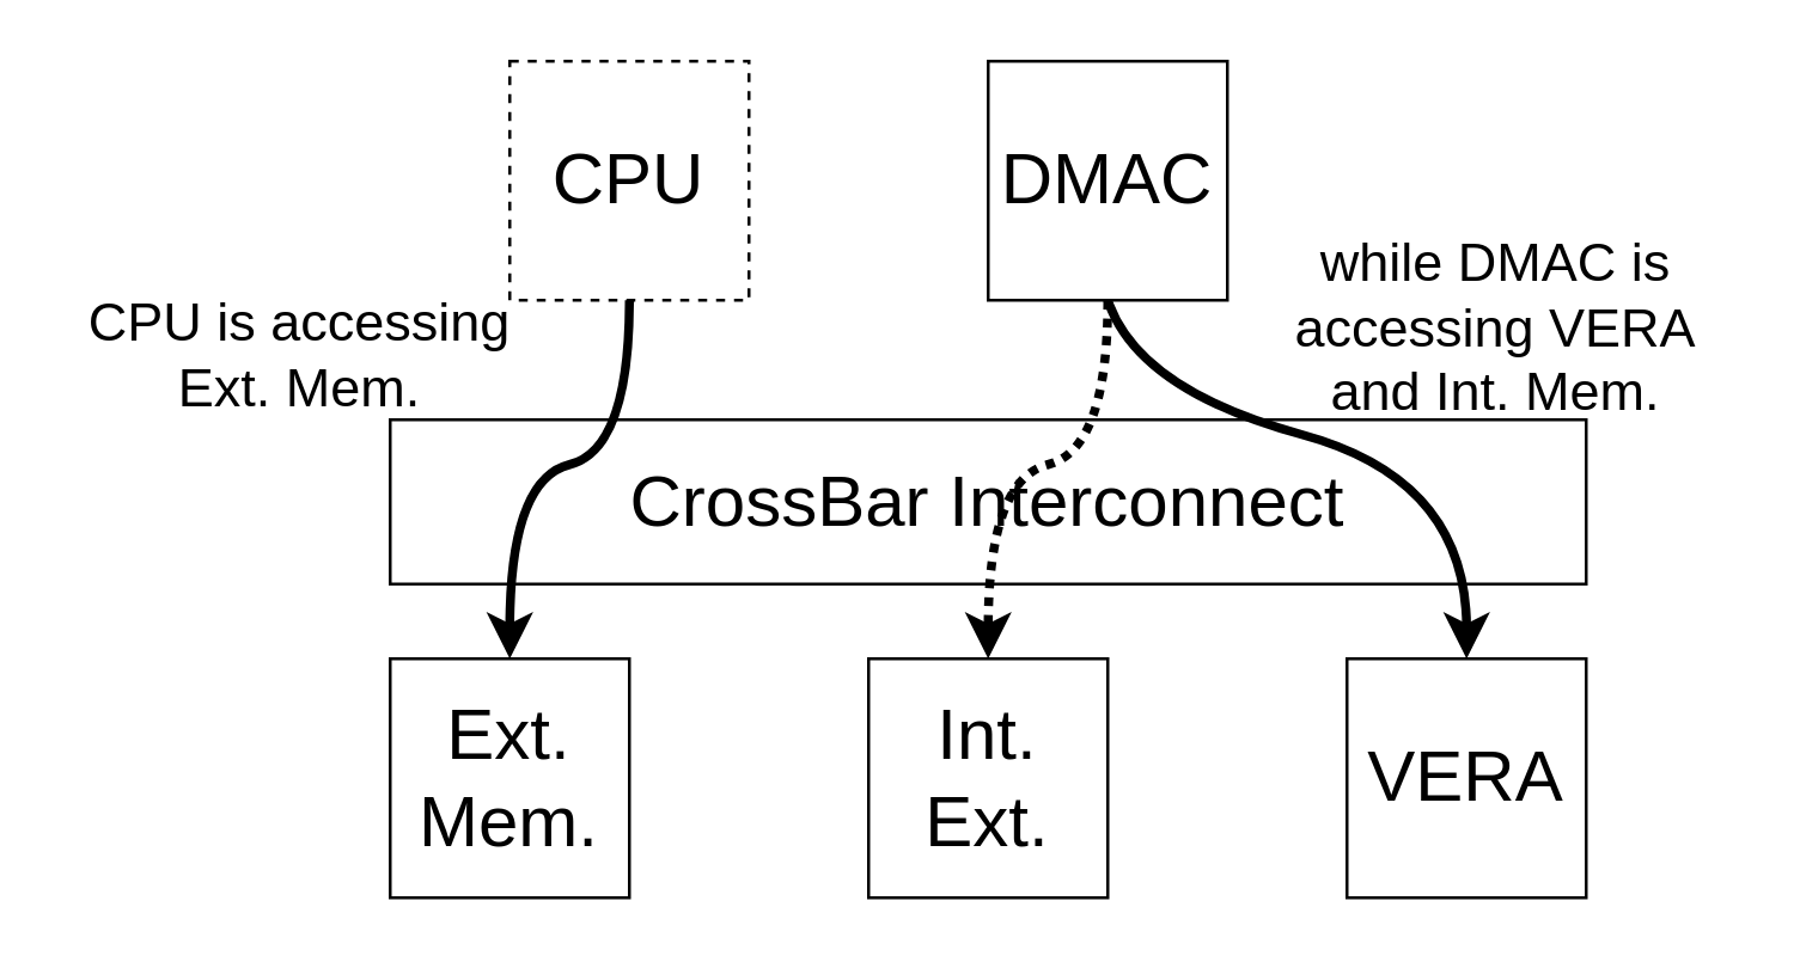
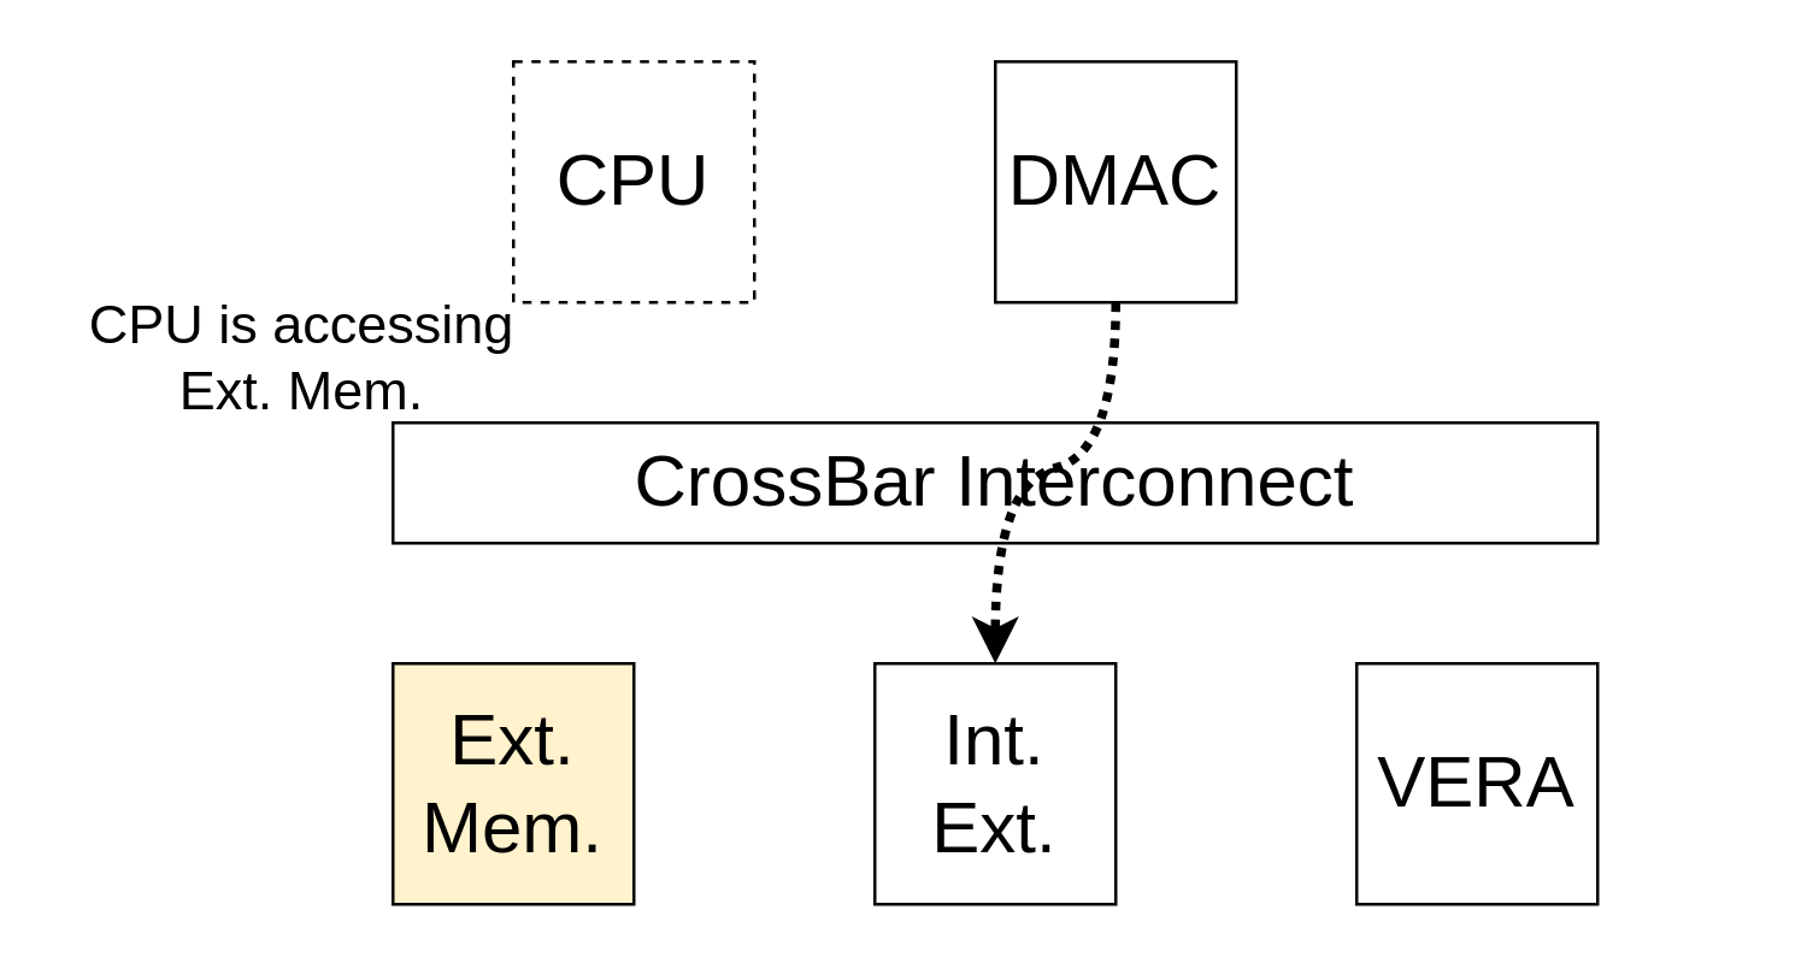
- <mxCell id="12" value="while DMAC is accessing VERA and Int. Mem." style="text;html=1;strokeColor=none;fillColor=none;align=center;verticalAlign=middle;whiteSpace=wrap;rounded=0;fontSize=18;" parent="1" vertex="1"><mxGeometry x="420" y="95" width="160" height="30" as="geometry" /></mxCell>
- <mxCell id="9" value="" style="curved=1;endArrow=classic;html=1;rounded=0;fontSize=24;strokeWidth=3;exitX=0.5;exitY=1;exitDx=0;exitDy=0;entryX=0.5;entryY=0;entryDx=0;entryDy=0;" parent="1" source="3" target="6" edge="1"><mxGeometry width="50" height="50" relative="1" as="geometry"><mxPoint x="560" y="250" as="sourcePoint" /><mxPoint x="610" y="200" as="targetPoint" /><Array as="points"><mxPoint x="380" y="130" /><mxPoint x="490" y="160" /></Array></mxGeometry></mxCell>
- <mxCell id="8" value="" style="curved=1;endArrow=classic;html=1;rounded=0;fontSize=24;strokeWidth=3;exitX=0.5;exitY=1;exitDx=0;exitDy=0;entryX=0.5;entryY=0;entryDx=0;entryDy=0;" parent="1" source="2" target="4" edge="1"><mxGeometry width="50" height="50" relative="1" as="geometry"><mxPoint x="220" y="110" as="sourcePoint" /><mxPoint x="190" y="210" as="targetPoint" /><Array as="points"><mxPoint x="210" y="150" /><mxPoint x="170" y="160" /></Array></mxGeometry></mxCell>
- <mxCell id="7" value="CrossBar Interconnect" style="rounded=0;whiteSpace=wrap;html=1;fontSize=24;" parent="1" vertex="1"><mxGeometry x="130" y="140" width="400" height="55" as="geometry" /></mxCell>
+ <mxCell id="7" value="CrossBar Interconnect" style="rounded=0;whiteSpace=wrap;html=1;fontSize=24;" parent="1" vertex="1"><mxGeometry x="130" y="140" width="400" height="40" as="geometry" /></mxCell>
- <mxCell id="4" value="Ext.&lt;br&gt;Mem." style="whiteSpace=wrap;html=1;aspect=fixed;fontSize=24;" parent="1" vertex="1"><mxGeometry x="130" y="220" width="80" height="80" as="geometry" /></mxCell>
+ <mxCell id="4" value="Ext.&lt;br&gt;Mem." style="whiteSpace=wrap;html=1;aspect=fixed;fontSize=24;fillColor=#fff2cc;" parent="1" vertex="1"><mxGeometry x="130" y="220" width="80" height="80" as="geometry" /></mxCell>
